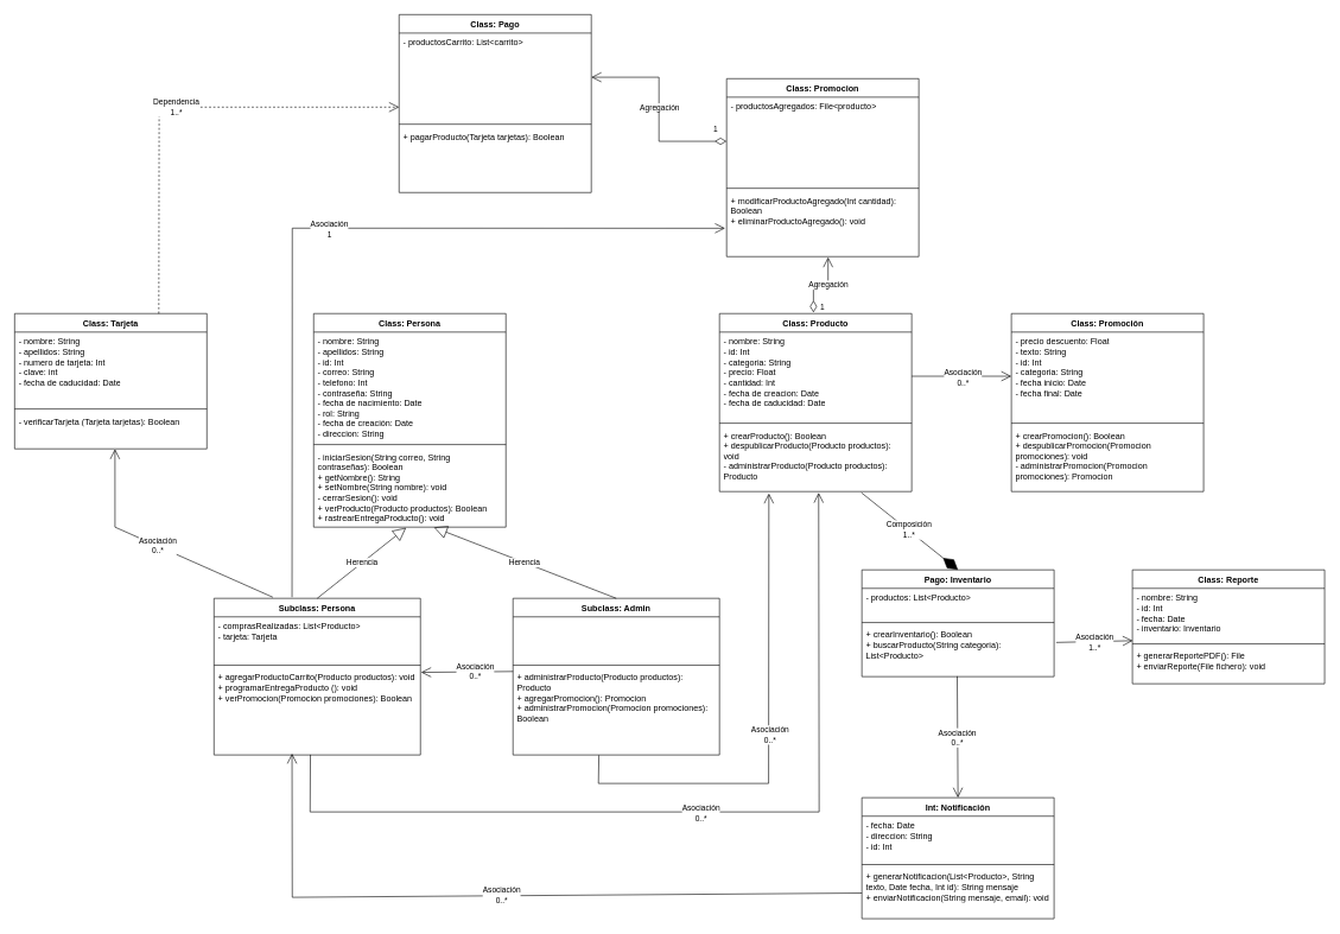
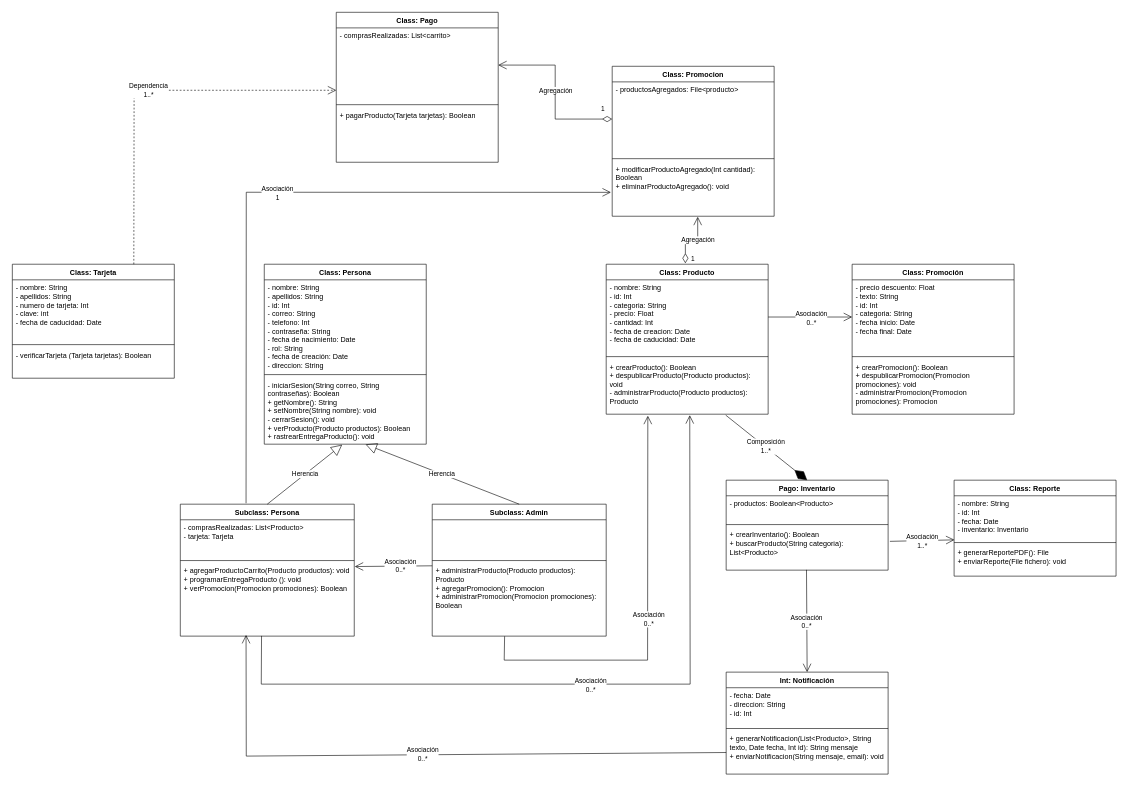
- <mxCell id="53" value="- productosCarrito: List&amp;lt;carrito&amp;gt;" style="text;strokeColor=none;fillColor=none;align=left;verticalAlign=top;spacingLeft=4;spacingRight=4;overflow=hidden;rotatable=0;points=[[0,0.5],[1,0.5]];portConstraint=eastwest;whiteSpace=wrap;html=1;" vertex="1" parent="52"><mxGeometry y="26" width="270" height="124" as="geometry" /></mxCell>
+ <mxCell id="53" value="- comprasRealizadas: List&amp;lt;carrito&amp;gt;" style="text;strokeColor=none;fillColor=none;align=left;verticalAlign=top;spacingLeft=4;spacingRight=4;overflow=hidden;rotatable=0;points=[[0,0.5],[1,0.5]];portConstraint=eastwest;whiteSpace=wrap;html=1;" vertex="1" parent="52"><mxGeometry y="26" width="270" height="124" as="geometry" /></mxCell>
- <mxCell id="20" value="" style="endArrow=open;endFill=1;endSize=12;html=1;rounded=0;entryX=0.522;entryY=1.005;entryDx=0;entryDy=0;entryPerimeter=0;exitX=0.285;exitY=-0.007;exitDx=0;exitDy=0;exitPerimeter=0;" edge="1" parent="1" source="6" target="19"><mxGeometry width="160" relative="1" as="geometry"><mxPoint x="990" y="650" as="sourcePoint" /><mxPoint x="1191" y="640" as="targetPoint" /><Array as="points"><mxPoint x="161" y="740" /></Array></mxGeometry></mxCell>
- <mxCell id="21" value="Asociación&lt;div&gt;0..*&lt;/div&gt;" style="edgeLabel;html=1;align=center;verticalAlign=middle;resizable=0;points=[];" vertex="1" connectable="0" parent="20"><mxGeometry x="0.012" y="-1" relative="1" as="geometry"><mxPoint as="offset" /></mxGeometry></mxCell>
- <mxCell id="29" value="- productos: List&amp;lt;Producto&amp;gt;" style="text;strokeColor=none;fillColor=none;align=left;verticalAlign=top;spacingLeft=4;spacingRight=4;overflow=hidden;rotatable=0;points=[[0,0.5],[1,0.5]];portConstraint=eastwest;whiteSpace=wrap;html=1;" vertex="1" parent="28"><mxGeometry y="26" width="270" height="44" as="geometry" /></mxCell>
+ <mxCell id="29" value="- productos: Boolean&amp;lt;Producto&amp;gt;" style="text;strokeColor=none;fillColor=none;align=left;verticalAlign=top;spacingLeft=4;spacingRight=4;overflow=hidden;rotatable=0;points=[[0,0.5],[1,0.5]];portConstraint=eastwest;whiteSpace=wrap;html=1;" vertex="1" parent="28"><mxGeometry y="26" width="270" height="44" as="geometry" /></mxCell>
